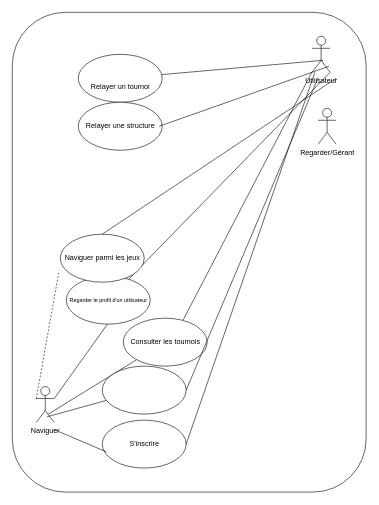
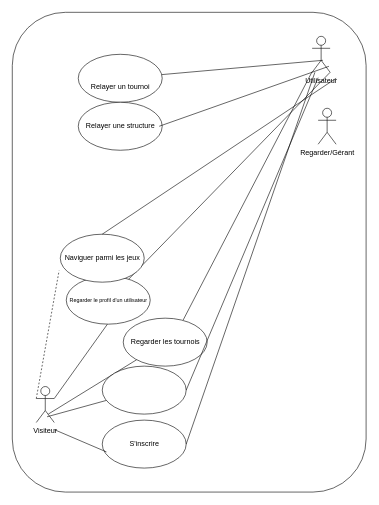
- <mxCell id="6" value="Consulter les tournois" style="text;html=1;resizable=0;autosize=1;align=center;verticalAlign=middle;points=[];fillColor=none;strokeColor=none;rounded=0;" parent="1" vertex="1"><mxGeometry x="205" y="560" width="140" height="20" as="geometry" /></mxCell>
+ <mxCell id="6" value="Regarder les tournois" style="text;html=1;resizable=0;autosize=1;align=center;verticalAlign=middle;points=[];fillColor=none;strokeColor=none;rounded=0;" parent="1" vertex="1"><mxGeometry x="205" y="560" width="140" height="20" as="geometry" /></mxCell>
- <mxCell id="3" value="Naviguer" style="shape=umlActor;verticalLabelPosition=bottom;verticalAlign=top;html=1;outlineConnect=0;" parent="1" vertex="1"><mxGeometry x="60" y="644" width="30" height="60" as="geometry" /></mxCell>
+ <mxCell id="3" value="Visiteur" style="shape=umlActor;verticalLabelPosition=bottom;verticalAlign=top;html=1;outlineConnect=0;" parent="1" vertex="1"><mxGeometry x="60" y="644" width="30" height="60" as="geometry" /></mxCell>
